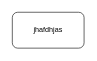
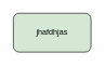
- <mxCell id="2" value="jhafdhjas" style="rounded=1;whiteSpace=wrap;html=1;" vertex="1" parent="1"><mxGeometry x="20" y="20" width="120" height="60" as="geometry" /></mxCell>
+ <mxCell id="2" value="jhafdhjas" style="rounded=1;whiteSpace=wrap;html=1;fillColor=#d5e8d4;" vertex="1" parent="1"><mxGeometry x="20" y="20" width="120" height="60" as="geometry" /></mxCell>
